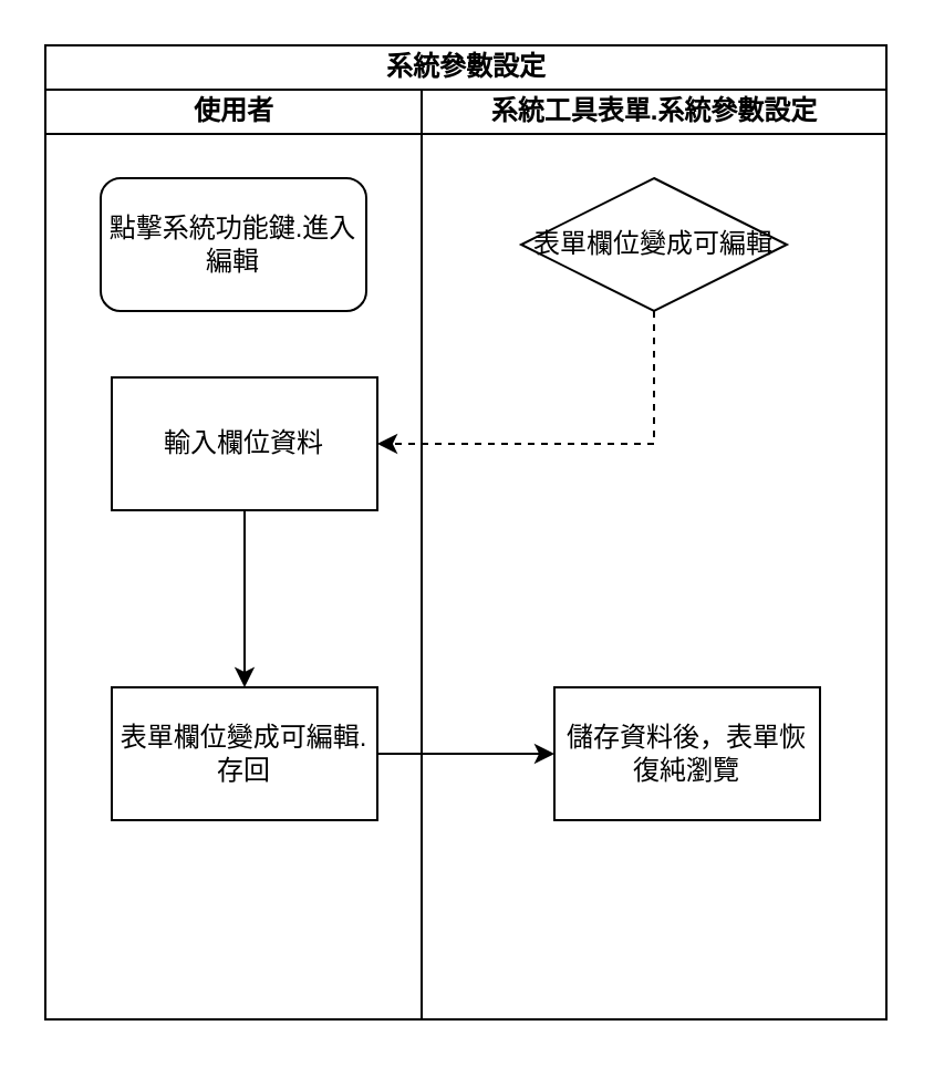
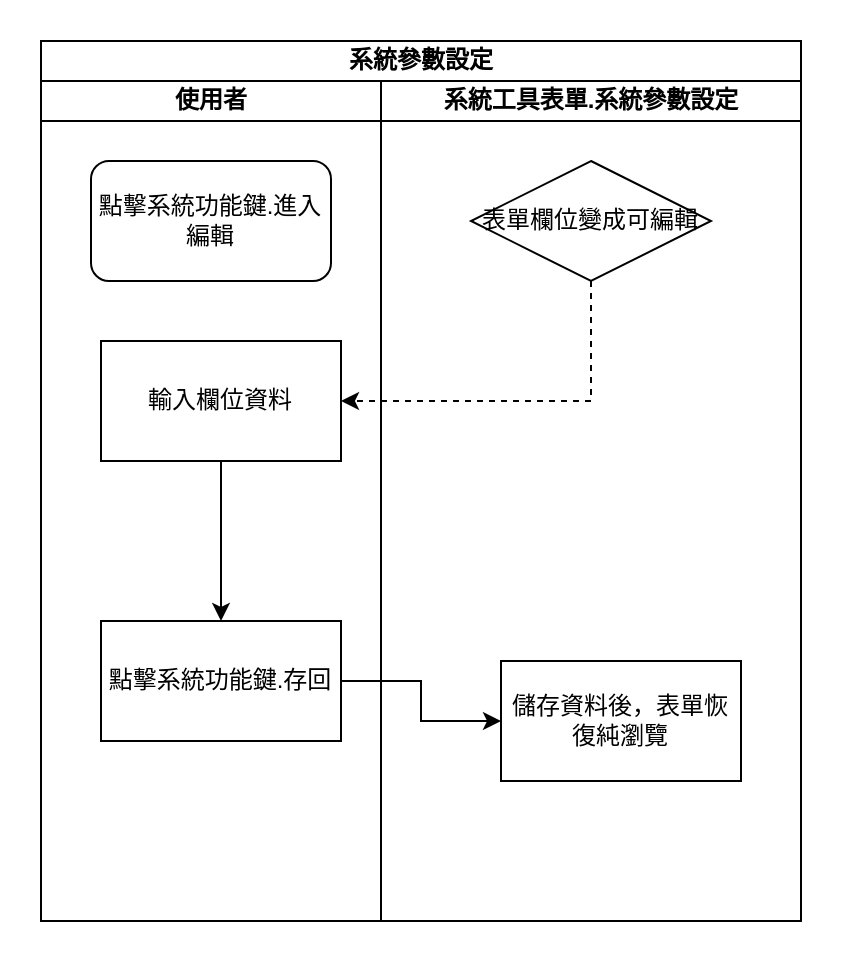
- <mxCell id="10" value="表單欄位變成可編輯.存回" style="whiteSpace=wrap;html=1;rounded=0;" vertex="1" parent="1"><mxGeometry x="50" y="310" width="120" height="60" as="geometry" /></mxCell>
+ <mxCell id="10" value="點擊系統功能鍵.存回" style="whiteSpace=wrap;html=1;rounded=0;" vertex="1" parent="1"><mxGeometry x="50" y="310" width="120" height="60" as="geometry" /></mxCell>
- <mxCell id="12" value="儲存資料後，表單恢復純瀏覽" style="whiteSpace=wrap;html=1;rounded=0;" vertex="1" parent="1"><mxGeometry x="250" y="310" width="120" height="60" as="geometry" /></mxCell>
+ <mxCell id="12" value="儲存資料後，表單恢復純瀏覽" style="whiteSpace=wrap;html=1;rounded=0;" vertex="1" parent="1"><mxGeometry x="250" y="330" width="120" height="60" as="geometry" /></mxCell>
